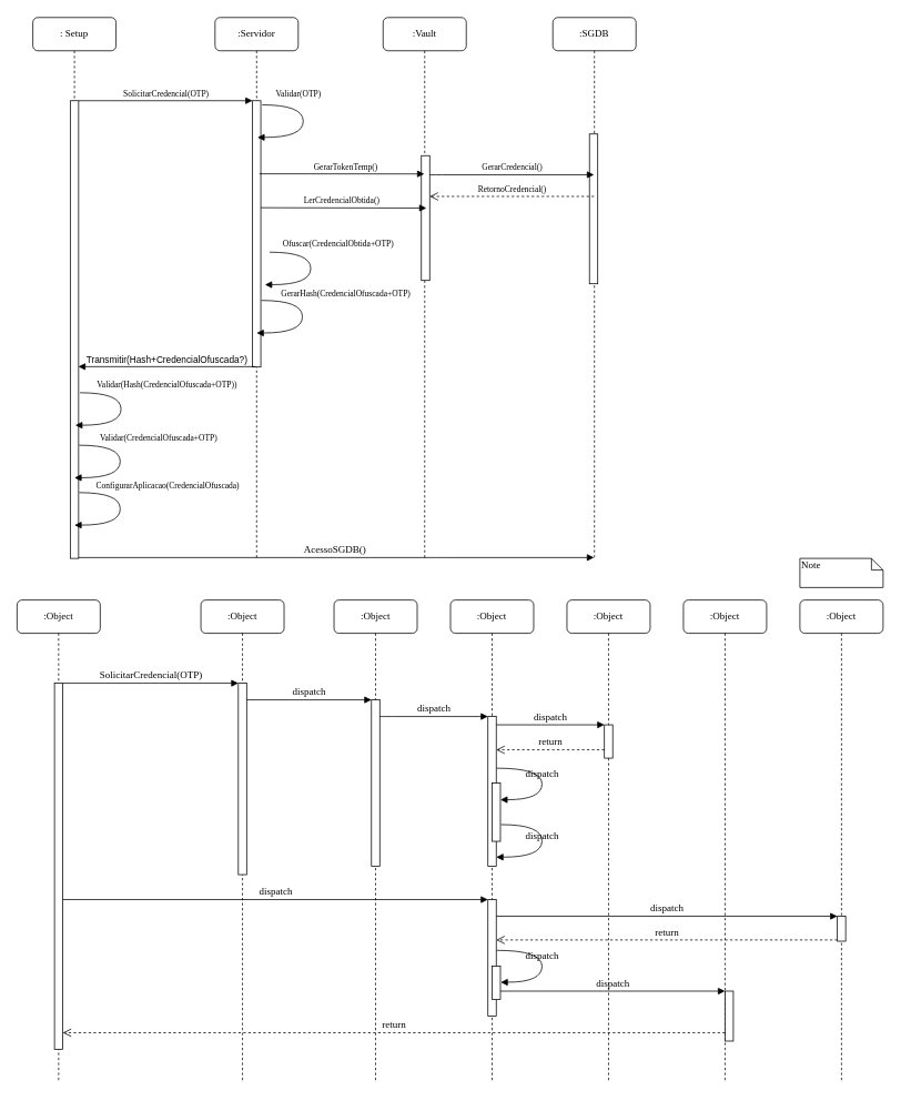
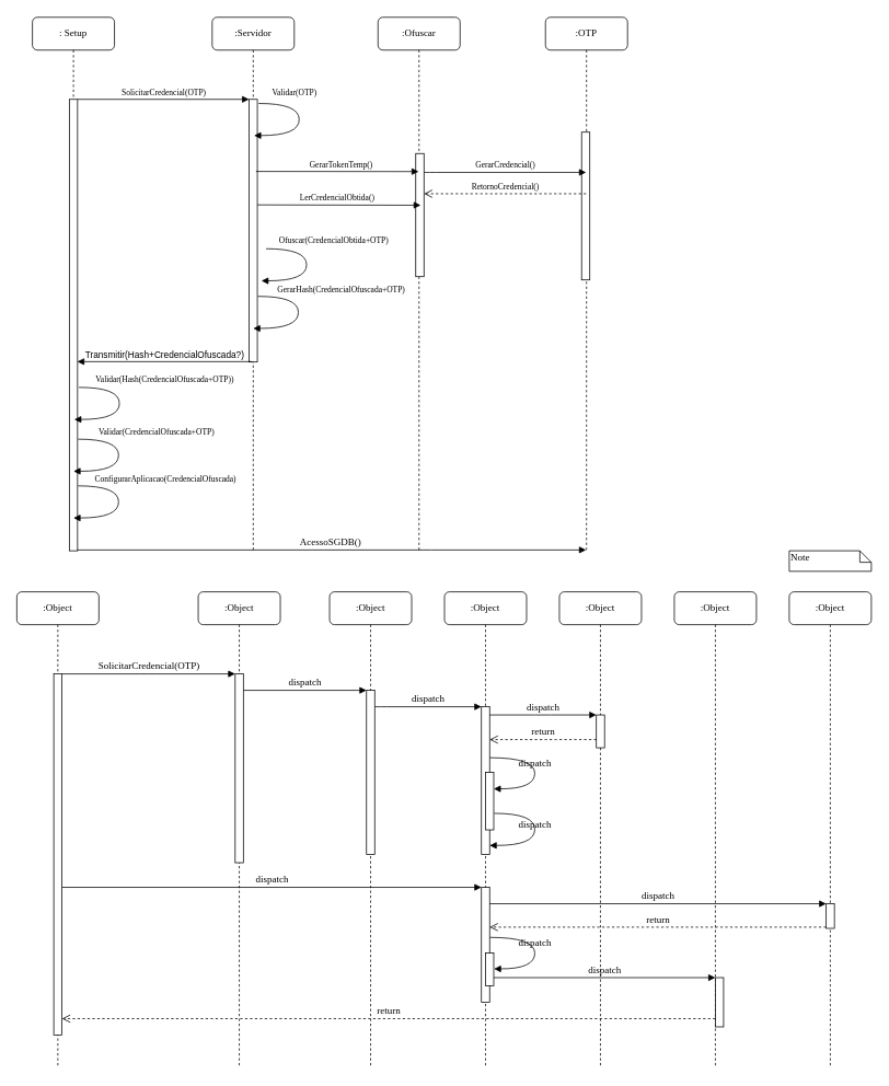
- <mxCell id="5" value=":Vault" style="shape=umlLifeline;perimeter=lifelinePerimeter;whiteSpace=wrap;html=1;container=1;collapsible=0;recursiveResize=0;outlineConnect=0;rounded=1;shadow=0;comic=0;labelBackgroundColor=none;strokeWidth=1;fontFamily=Verdana;fontSize=12;align=center;" parent="1" vertex="1"><mxGeometry x="460" y="20" width="100" height="650" as="geometry" /></mxCell>
+ <mxCell id="5" value=":Ofuscar" style="shape=umlLifeline;perimeter=lifelinePerimeter;whiteSpace=wrap;html=1;container=1;collapsible=0;recursiveResize=0;outlineConnect=0;rounded=1;shadow=0;comic=0;labelBackgroundColor=none;strokeWidth=1;fontFamily=Verdana;fontSize=12;align=center;" parent="1" vertex="1"><mxGeometry x="460" y="20" width="100" height="650" as="geometry" /></mxCell>
- <mxCell id="7" value=":SGDB" style="shape=umlLifeline;perimeter=lifelinePerimeter;whiteSpace=wrap;html=1;container=1;collapsible=0;recursiveResize=0;outlineConnect=0;rounded=1;shadow=0;comic=0;labelBackgroundColor=none;strokeWidth=1;fontFamily=Verdana;fontSize=12;align=center;" parent="1" vertex="1"><mxGeometry x="664" y="20" width="100" height="650" as="geometry" /></mxCell>
+ <mxCell id="7" value=":OTP" style="shape=umlLifeline;perimeter=lifelinePerimeter;whiteSpace=wrap;html=1;container=1;collapsible=0;recursiveResize=0;outlineConnect=0;rounded=1;shadow=0;comic=0;labelBackgroundColor=none;strokeWidth=1;fontFamily=Verdana;fontSize=12;align=center;" parent="1" vertex="1"><mxGeometry x="664" y="20" width="100" height="650" as="geometry" /></mxCell>
- <mxCell id="43" value="Note" style="shape=note;whiteSpace=wrap;html=1;size=14;verticalAlign=top;align=left;spacingTop=-6;rounded=0;shadow=0;comic=0;labelBackgroundColor=none;strokeWidth=1;fontFamily=Verdana;fontSize=12" parent="1" vertex="1"><mxGeometry x="961" y="670" width="100" height="35" as="geometry" /></mxCell>
+ <mxCell id="43" value="Note" style="shape=note;whiteSpace=wrap;html=1;size=14;verticalAlign=top;align=left;spacingTop=-6;rounded=0;shadow=0;comic=0;labelBackgroundColor=none;strokeWidth=1;fontFamily=Verdana;fontSize=12" parent="1" vertex="1"><mxGeometry x="961" y="670" width="100" height="25" as="geometry" /></mxCell>
